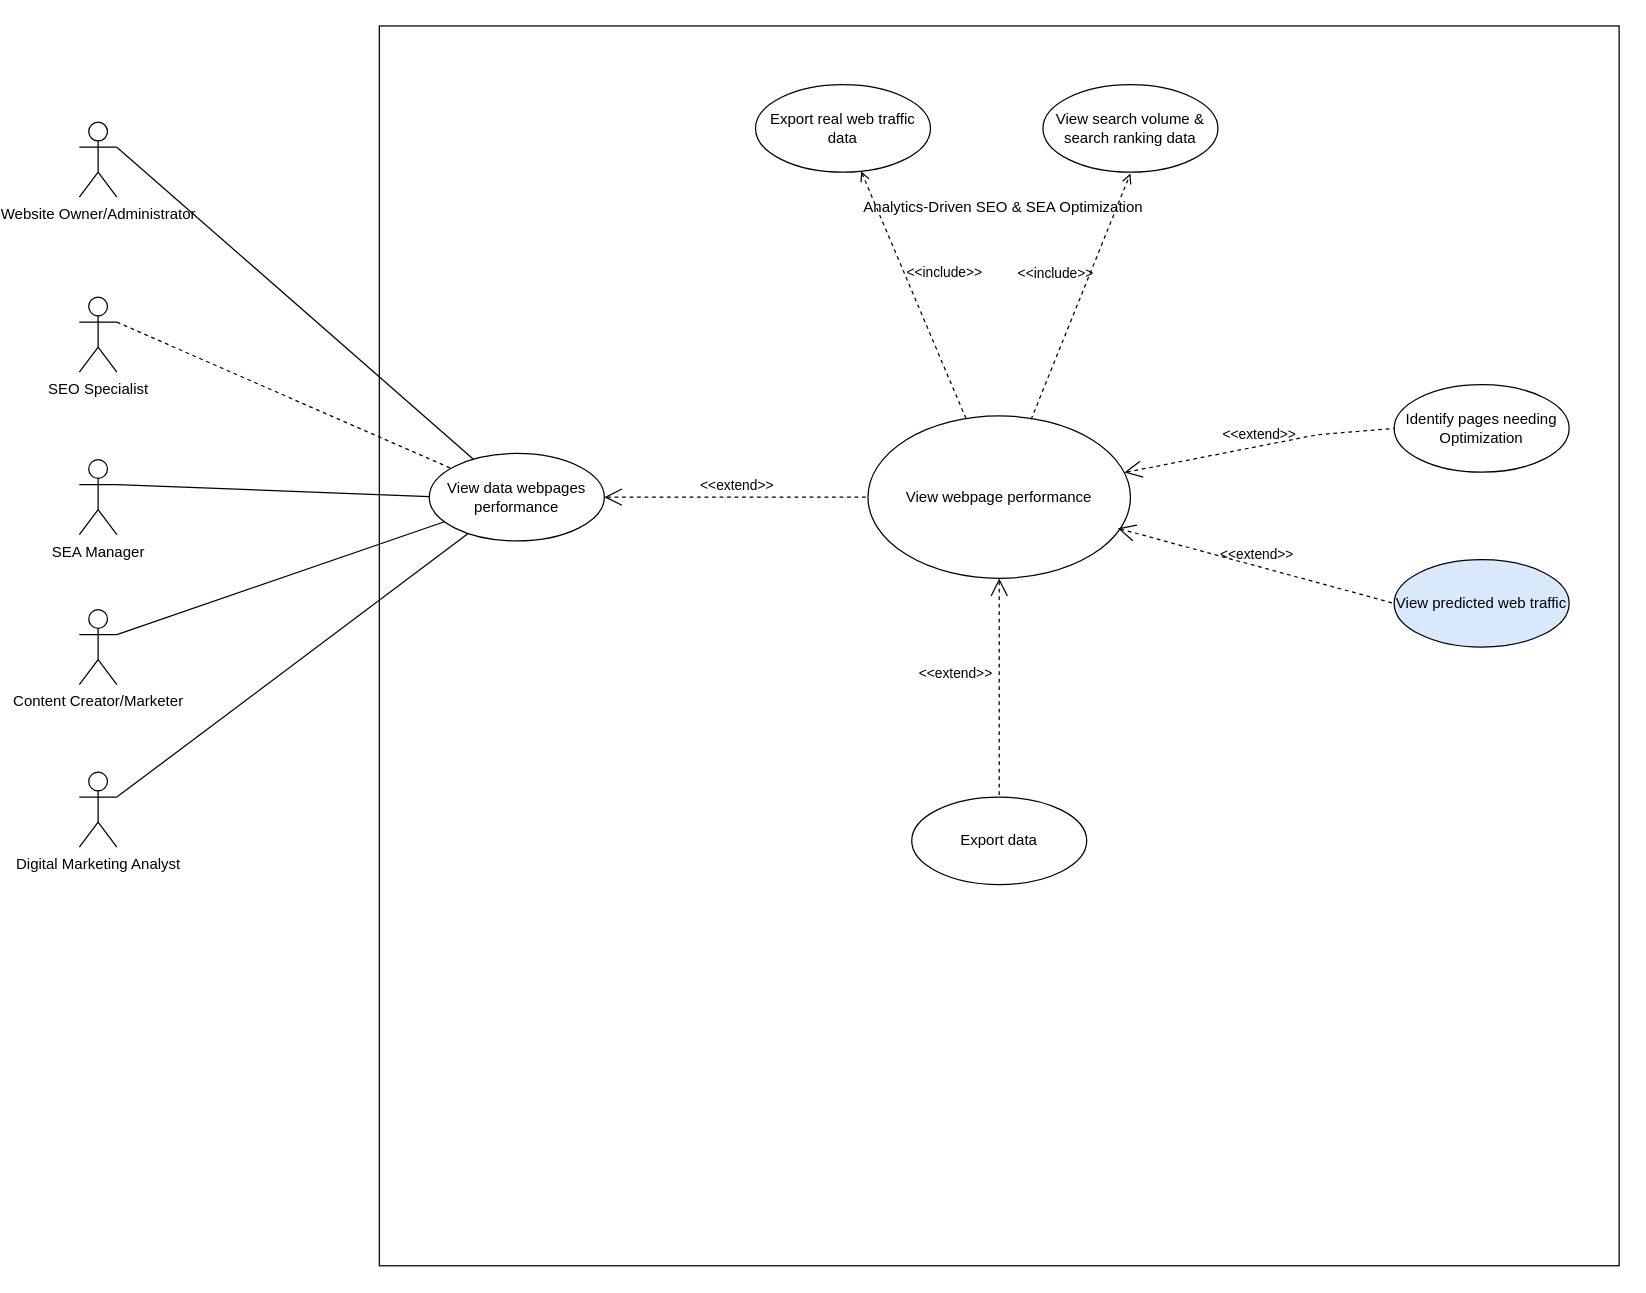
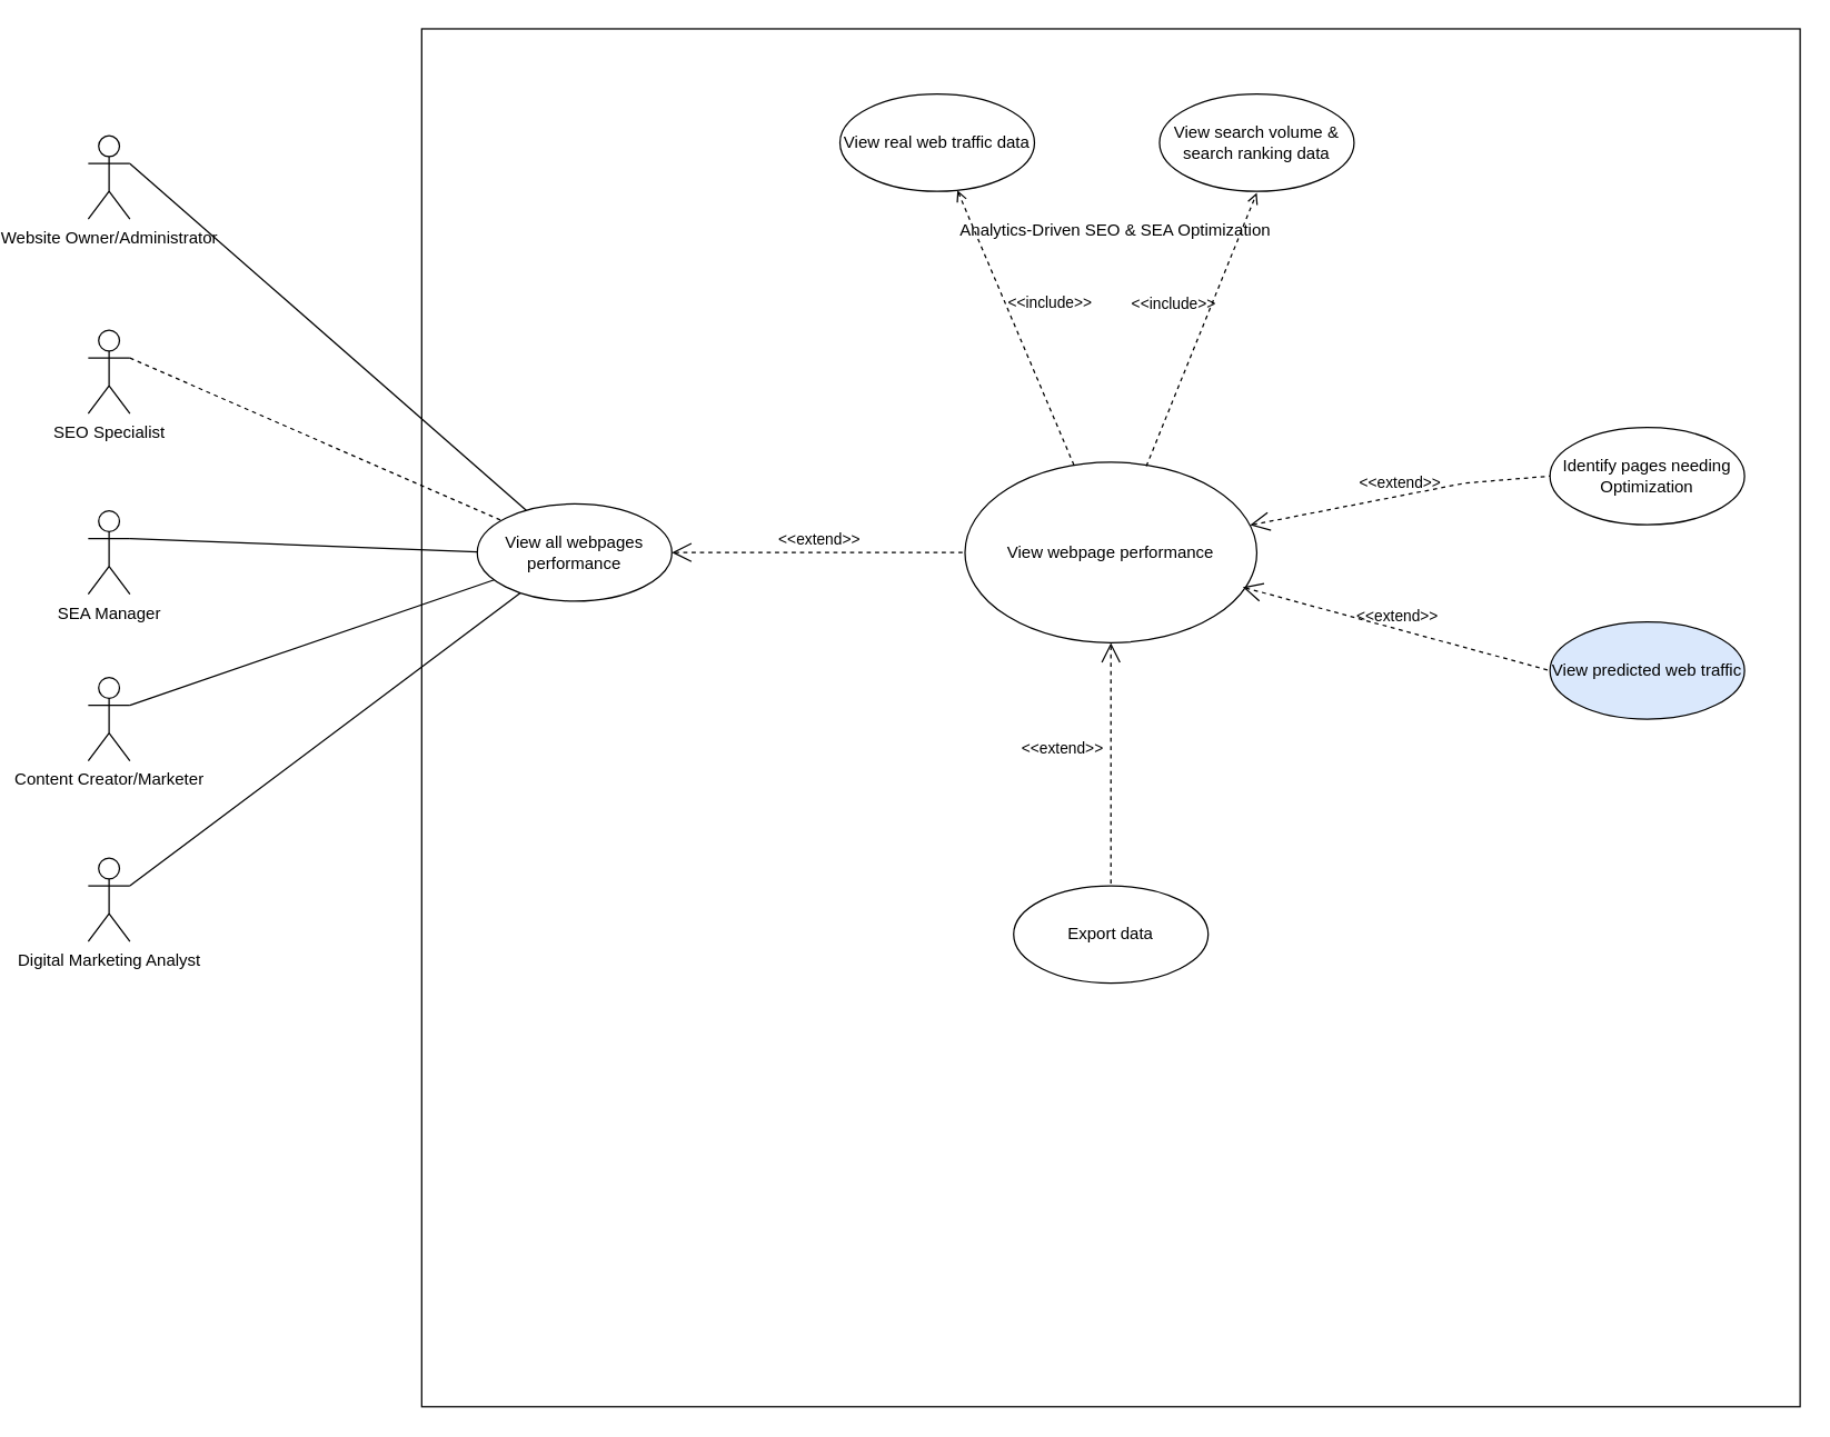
- <mxCell id="12" value="Export real web traffic data" style="ellipse;whiteSpace=wrap;html=1;" vertex="1" parent="1"><mxGeometry x="561" y="67" width="140" height="70" as="geometry" /></mxCell>
+ <mxCell id="12" value="View real web traffic data" style="ellipse;whiteSpace=wrap;html=1;" vertex="1" parent="1"><mxGeometry x="561" y="67" width="140" height="70" as="geometry" /></mxCell>
- <mxCell id="19" value="View data webpages performance" style="ellipse;whiteSpace=wrap;html=1;" vertex="1" parent="1"><mxGeometry x="300" y="362" width="140" height="70" as="geometry" /></mxCell>
+ <mxCell id="19" value="View all webpages performance" style="ellipse;whiteSpace=wrap;html=1;" vertex="1" parent="1"><mxGeometry x="300" y="362" width="140" height="70" as="geometry" /></mxCell>
